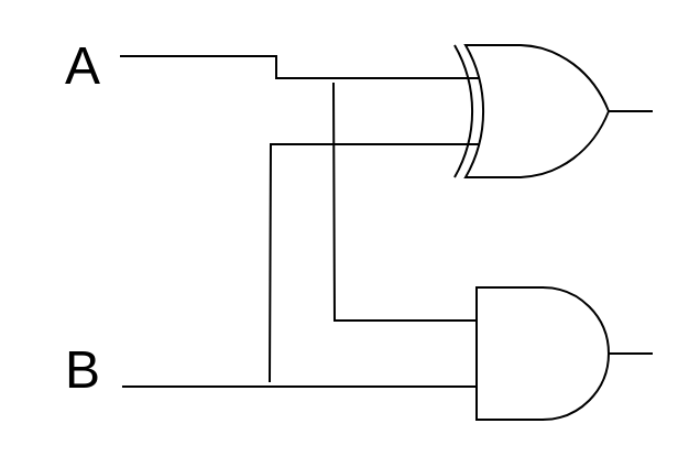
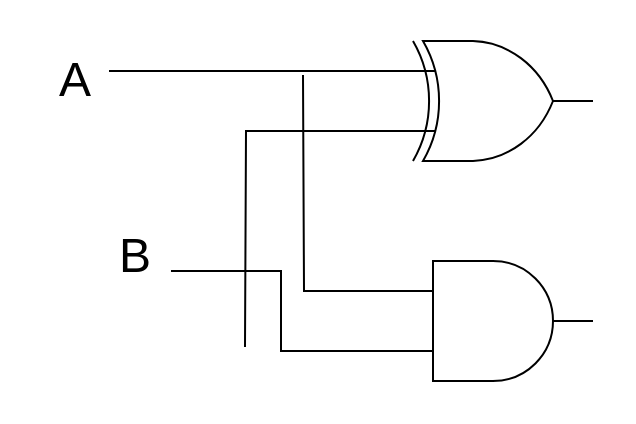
- <mxCell id="8" value="&lt;font size=&quot;5&quot;&gt;A&lt;/font&gt;" style="text;html=1;align=center;verticalAlign=middle;resizable=0;points=[];autosize=1;strokeColor=none;fillColor=none;" parent="1" vertex="1"><mxGeometry x="20" y="10" width="34" height="40" as="geometry" /></mxCell>
+ <mxCell id="8" value="&lt;font size=&quot;5&quot;&gt;A&lt;/font&gt;" style="text;html=1;align=center;verticalAlign=middle;resizable=0;points=[];autosize=1;strokeColor=none;fillColor=none;" parent="1" vertex="1"><mxGeometry x="20" y="20" width="34" height="40" as="geometry" /></mxCell>
- <mxCell id="9" value="&lt;font size=&quot;5&quot;&gt;B&lt;/font&gt;" style="text;html=1;align=center;verticalAlign=middle;resizable=0;points=[];autosize=1;strokeColor=none;fillColor=none;" parent="1" vertex="1"><mxGeometry x="20" y="148" width="34" height="40" as="geometry" /></mxCell>
+ <mxCell id="9" value="&lt;font size=&quot;5&quot;&gt;B&lt;/font&gt;" style="text;html=1;align=center;verticalAlign=middle;resizable=0;points=[];autosize=1;strokeColor=none;fillColor=none;" parent="1" vertex="1"><mxGeometry x="50" y="108" width="34" height="40" as="geometry" /></mxCell>
